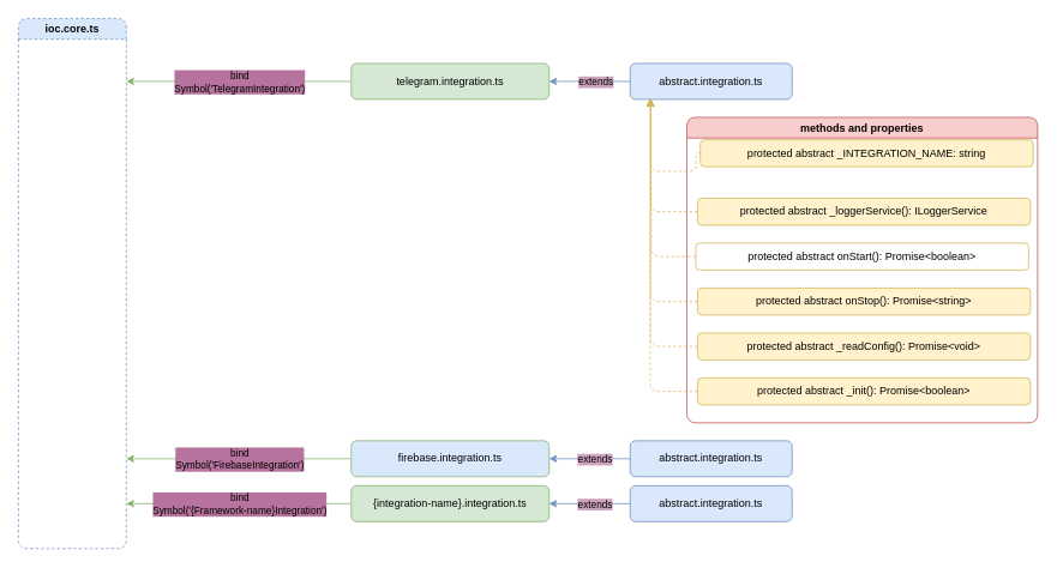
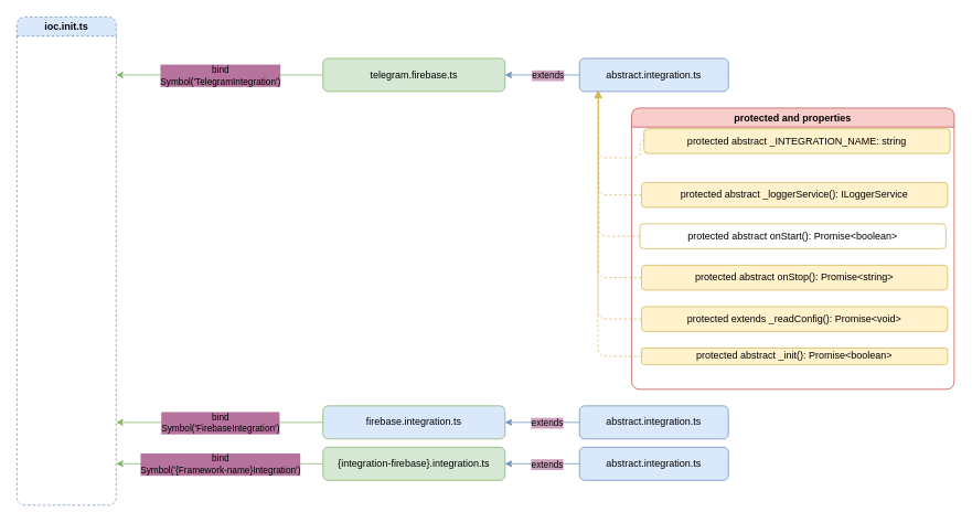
- <mxCell id="2" value="ioc.core.ts" style="swimlane;whiteSpace=wrap;html=1;rounded=1;dashed=1;fillColor=#dae8fc;strokeColor=#6c8ebf;" parent="1" vertex="1"><mxGeometry x="20" y="20" width="120" height="590" as="geometry" /></mxCell>
+ <mxCell id="2" value="ioc.init.ts" style="swimlane;whiteSpace=wrap;html=1;rounded=1;dashed=1;fillColor=#dae8fc;strokeColor=#6c8ebf;" parent="1" vertex="1"><mxGeometry x="20" y="20" width="120" height="590" as="geometry" /></mxCell>
- <mxCell id="8" value="telegram.integration.ts" style="rounded=1;whiteSpace=wrap;html=1;fillColor=#d5e8d4;strokeColor=#82b366;" parent="1" vertex="1"><mxGeometry x="390" y="70" width="220" height="40" as="geometry" /></mxCell>
+ <mxCell id="8" value="telegram.firebase.ts" style="rounded=1;whiteSpace=wrap;html=1;fillColor=#d5e8d4;strokeColor=#82b366;" parent="1" vertex="1"><mxGeometry x="390" y="70" width="220" height="40" as="geometry" /></mxCell>
- <mxCell id="11" value="methods and properties" style="swimlane;whiteSpace=wrap;html=1;fillColor=#f8cecc;strokeColor=#b85450;rounded=1;" parent="1" vertex="1"><mxGeometry x="763" y="130" width="390" height="340" as="geometry" /></mxCell>
+ <mxCell id="11" value="protected and properties" style="swimlane;whiteSpace=wrap;html=1;fillColor=#f8cecc;strokeColor=#b85450;rounded=1;" parent="1" vertex="1"><mxGeometry x="763" y="130" width="390" height="340" as="geometry" /></mxCell>
- <mxCell id="17" value="protected abstract _readConfig(): Promise&amp;lt;void&amp;gt;" style="rounded=1;whiteSpace=wrap;html=1;fillColor=#fff2cc;strokeColor=#d6b656;" vertex="1" parent="11"><mxGeometry x="12" y="240" width="370" height="30" as="geometry" /></mxCell>
+ <mxCell id="17" value="protected extends _readConfig(): Promise&amp;lt;void&amp;gt;" style="rounded=1;whiteSpace=wrap;html=1;fillColor=#fff2cc;strokeColor=#d6b656;" vertex="1" parent="11"><mxGeometry x="12" y="240" width="370" height="30" as="geometry" /></mxCell>
- <mxCell id="18" value="protected abstract _init(): Promise&amp;lt;boolean&amp;gt;" style="rounded=1;whiteSpace=wrap;html=1;fillColor=#fff2cc;strokeColor=#d6b656;" vertex="1" parent="11"><mxGeometry x="12" y="290" width="370" height="30" as="geometry" /></mxCell>
+ <mxCell id="18" value="protected abstract _init(): Promise&amp;lt;boolean&amp;gt;" style="rounded=1;whiteSpace=wrap;html=1;fillColor=#fff2cc;strokeColor=#d6b656;" vertex="1" parent="11"><mxGeometry x="12" y="290" width="370" height="20" as="geometry" /></mxCell>
- <mxCell id="23" value="{integration-name}.integration.ts" style="rounded=1;whiteSpace=wrap;html=1;fillColor=#d5e8d4;strokeColor=#82b366;" parent="1" vertex="1"><mxGeometry x="390" y="540" width="220" height="40" as="geometry" /></mxCell>
+ <mxCell id="23" value="{integration-firebase}.integration.ts" style="rounded=1;whiteSpace=wrap;html=1;fillColor=#d5e8d4;strokeColor=#82b366;" parent="1" vertex="1"><mxGeometry x="390" y="540" width="220" height="40" as="geometry" /></mxCell>
